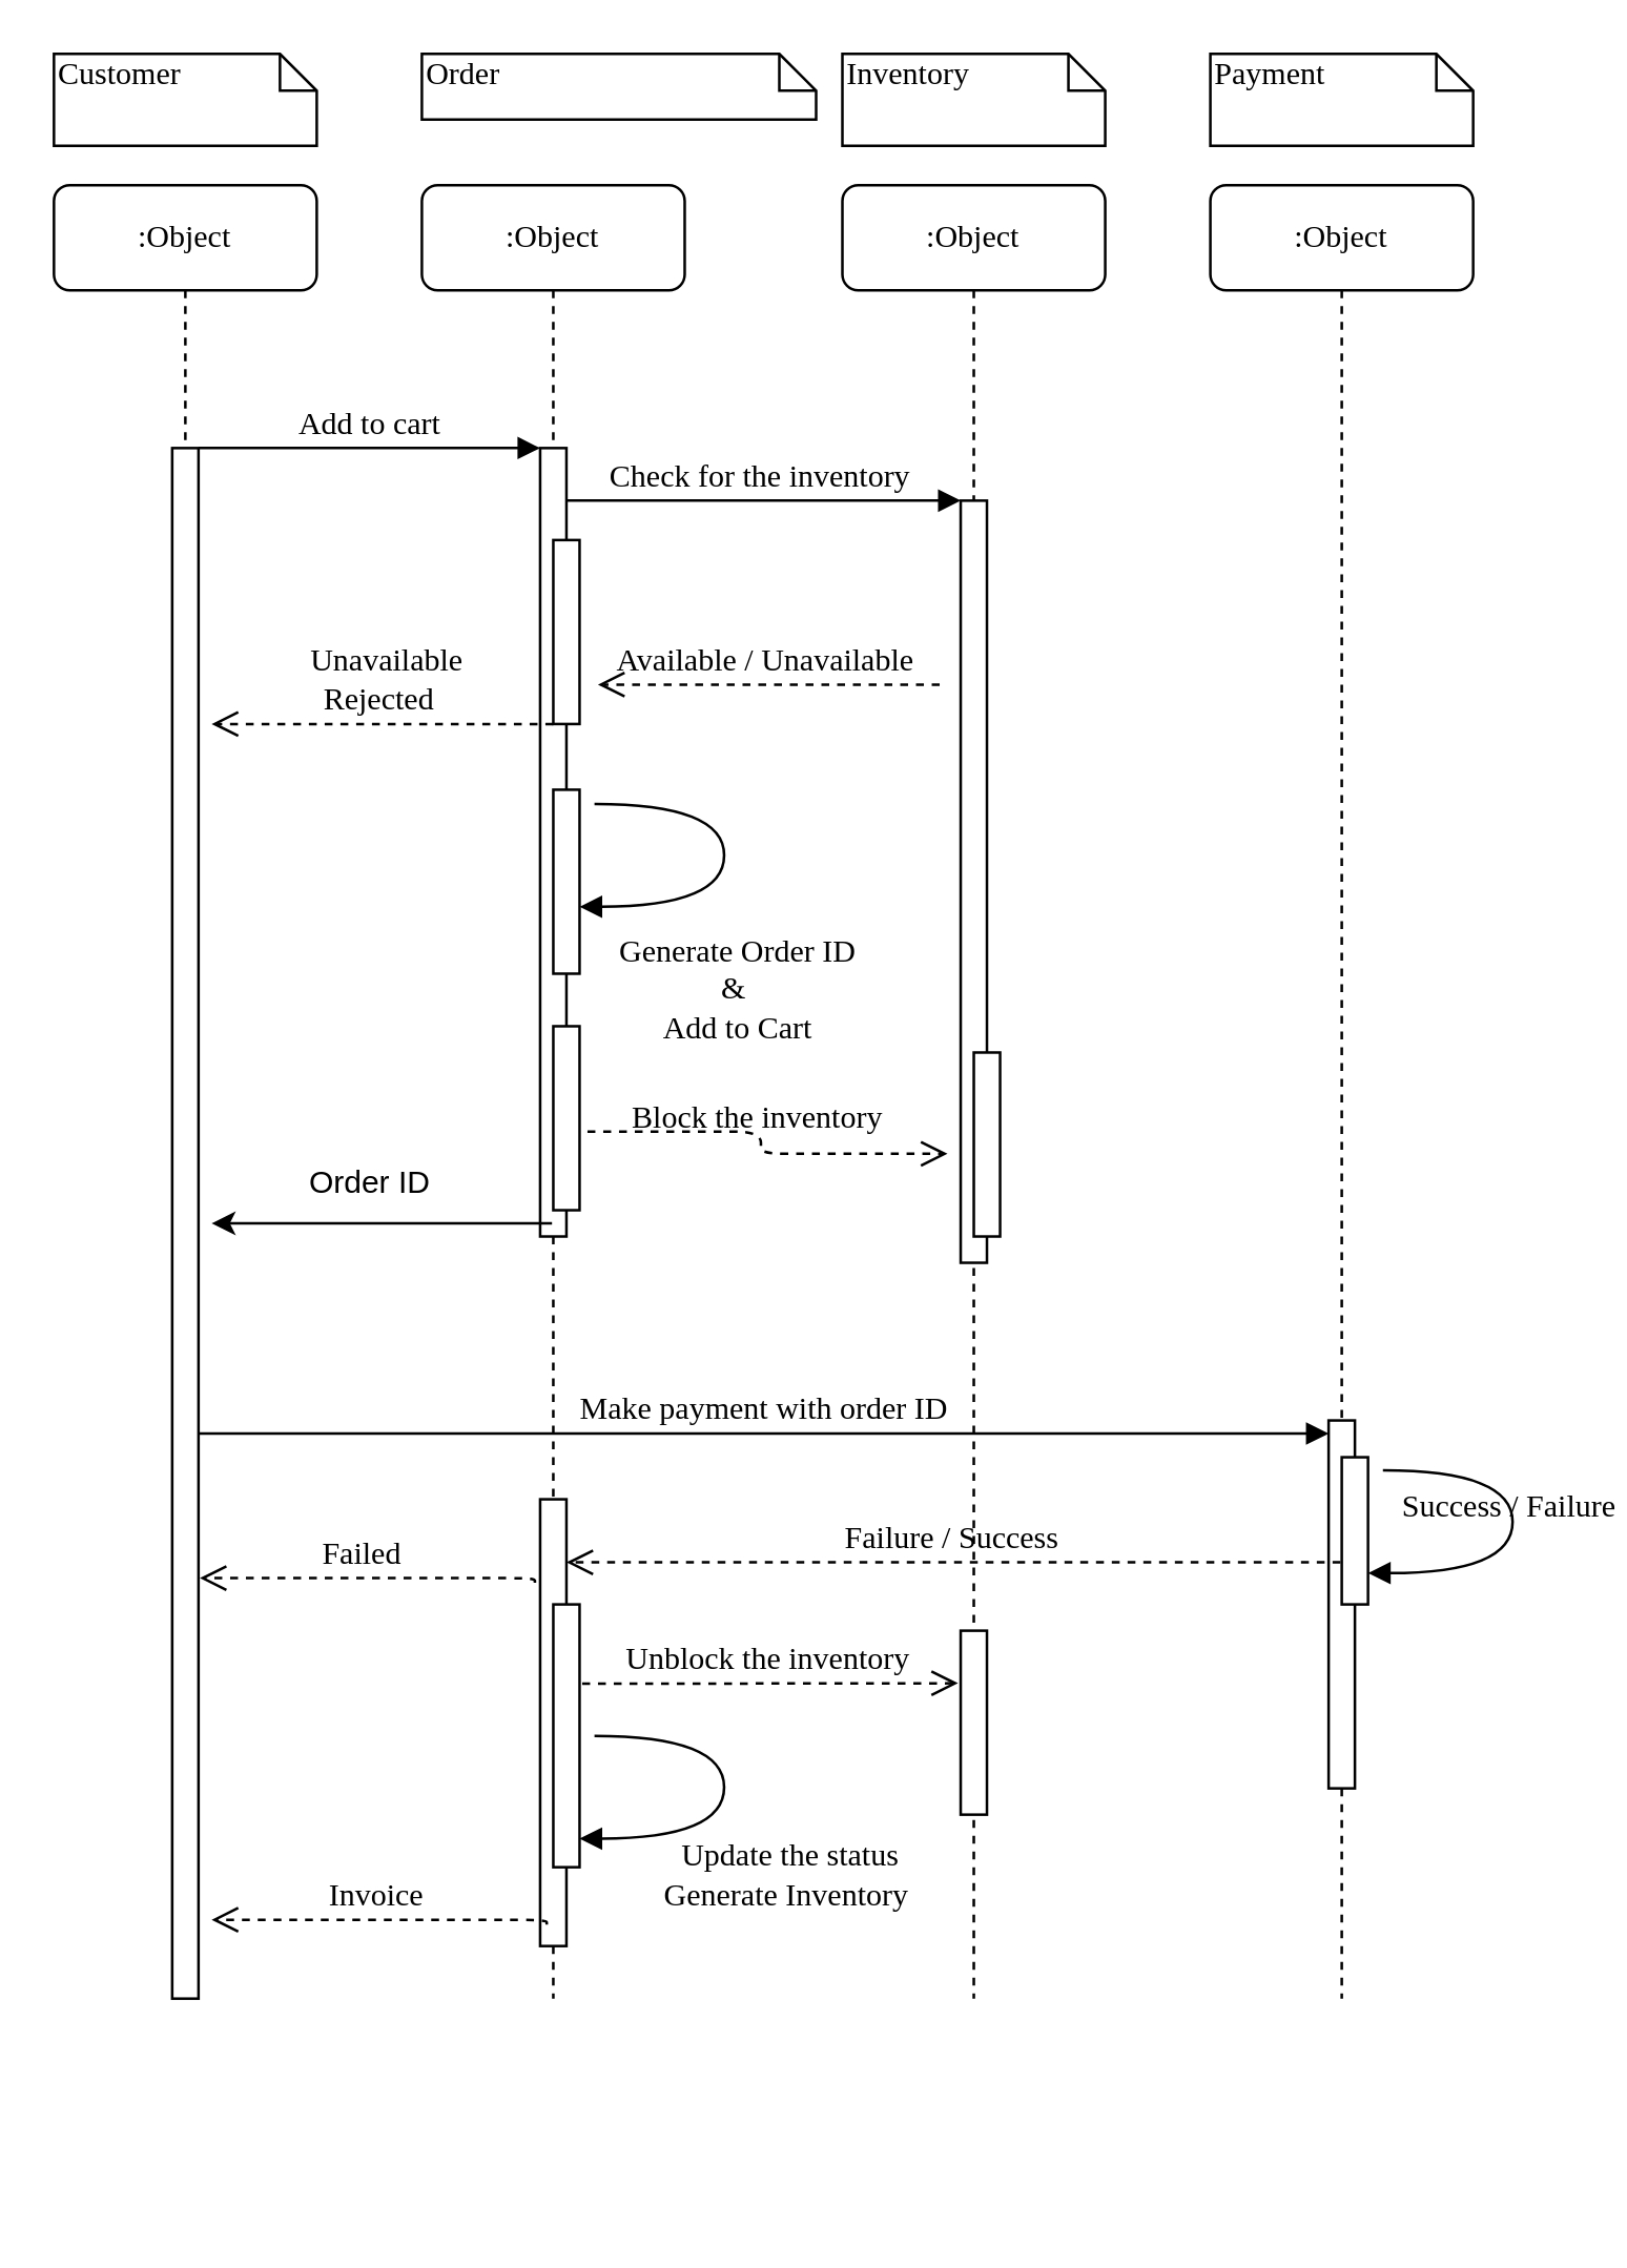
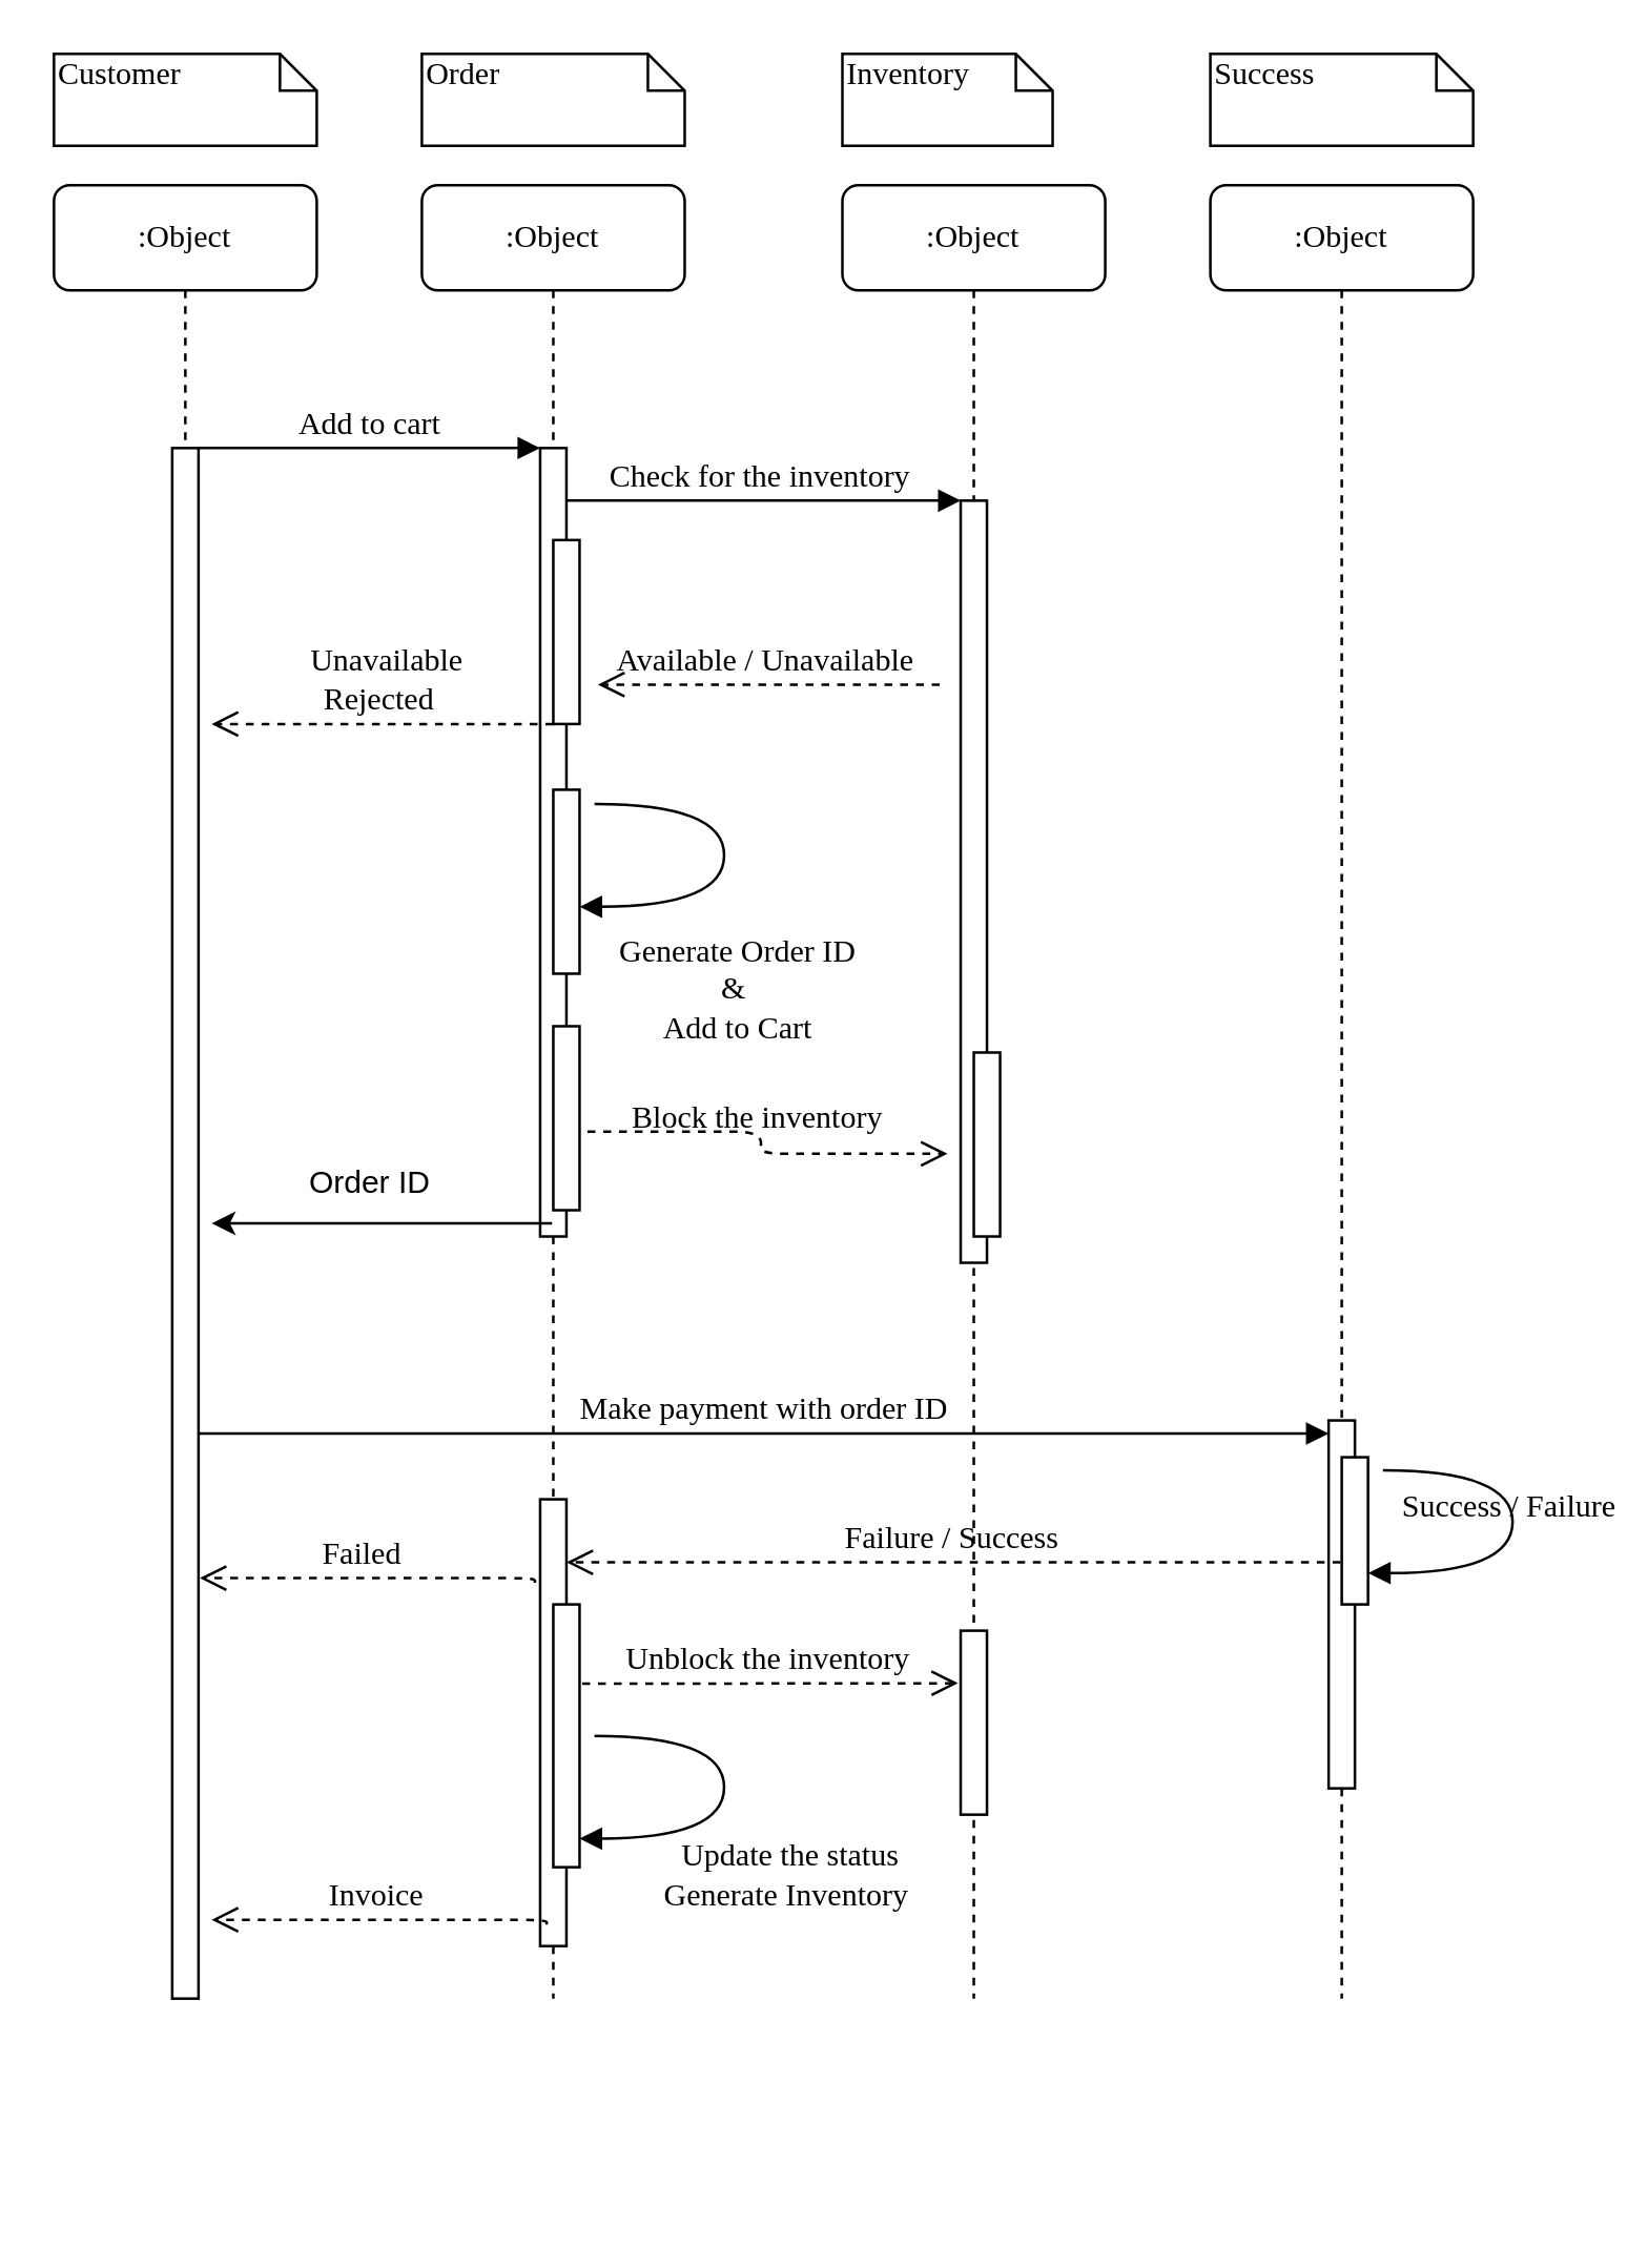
- <mxCell id="18" value="Payment" style="shape=note;whiteSpace=wrap;html=1;size=14;verticalAlign=top;align=left;spacingTop=-6;rounded=0;shadow=0;comic=0;labelBackgroundColor=none;strokeWidth=1;fontFamily=Verdana;fontSize=12" parent="1" vertex="1"><mxGeometry x="460" y="20" width="100" height="35" as="geometry" /></mxCell>
+ <mxCell id="18" value="Success" style="shape=note;whiteSpace=wrap;html=1;size=14;verticalAlign=top;align=left;spacingTop=-6;rounded=0;shadow=0;comic=0;labelBackgroundColor=none;strokeWidth=1;fontFamily=Verdana;fontSize=12" parent="1" vertex="1"><mxGeometry x="460" y="20" width="100" height="35" as="geometry" /></mxCell>
- <mxCell id="16" value="Order" style="shape=note;whiteSpace=wrap;html=1;size=14;verticalAlign=top;align=left;spacingTop=-6;rounded=0;shadow=0;comic=0;labelBackgroundColor=none;strokeWidth=1;fontFamily=Verdana;fontSize=12" parent="1" vertex="1"><mxGeometry x="160" y="20" width="150" height="25" as="geometry" /></mxCell>
+ <mxCell id="16" value="Order" style="shape=note;whiteSpace=wrap;html=1;size=14;verticalAlign=top;align=left;spacingTop=-6;rounded=0;shadow=0;comic=0;labelBackgroundColor=none;strokeWidth=1;fontFamily=Verdana;fontSize=12" parent="1" vertex="1"><mxGeometry x="160" y="20" width="100" height="35" as="geometry" /></mxCell>
- <mxCell id="17" value="Inventory&amp;nbsp;" style="shape=note;whiteSpace=wrap;html=1;size=14;verticalAlign=top;align=left;spacingTop=-6;rounded=0;shadow=0;comic=0;labelBackgroundColor=none;strokeWidth=1;fontFamily=Verdana;fontSize=12" parent="1" vertex="1"><mxGeometry x="320" y="20" width="100" height="35" as="geometry" /></mxCell>
+ <mxCell id="17" value="Inventory&amp;nbsp;" style="shape=note;whiteSpace=wrap;html=1;size=14;verticalAlign=top;align=left;spacingTop=-6;rounded=0;shadow=0;comic=0;labelBackgroundColor=none;strokeWidth=1;fontFamily=Verdana;fontSize=12" parent="1" vertex="1"><mxGeometry x="320" y="20" width="80" height="35" as="geometry" /></mxCell>
